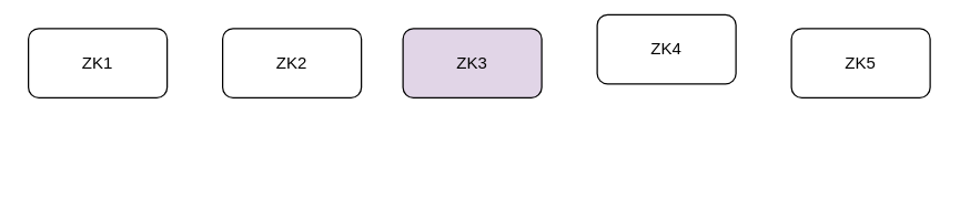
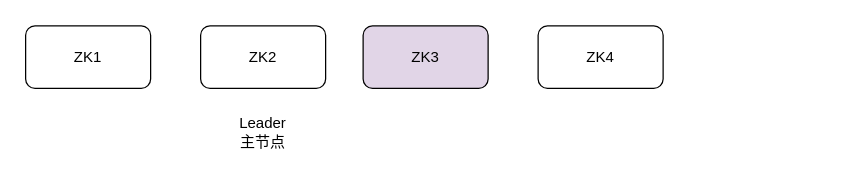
- <mxCell id="5" value="ZK4" style="rounded=1;whiteSpace=wrap;html=1;" vertex="1" parent="1"><mxGeometry x="430" y="10" width="100" height="50" as="geometry" /></mxCell>
+ <mxCell id="5" value="ZK4" style="rounded=1;whiteSpace=wrap;html=1;" vertex="1" parent="1"><mxGeometry x="430" y="20" width="100" height="50" as="geometry" /></mxCell>
- <mxCell id="6" value="ZK5" style="rounded=1;whiteSpace=wrap;html=1;" vertex="1" parent="1"><mxGeometry x="570" y="20" width="100" height="50" as="geometry" /></mxCell>
+ <mxCell id="7" value="Leader&lt;br&gt;主节点" style="text;html=1;strokeColor=none;fillColor=none;align=center;verticalAlign=middle;whiteSpace=wrap;rounded=0;" vertex="1" parent="1"><mxGeometry x="185" y="90" width="50" height="30" as="geometry" /></mxCell>
